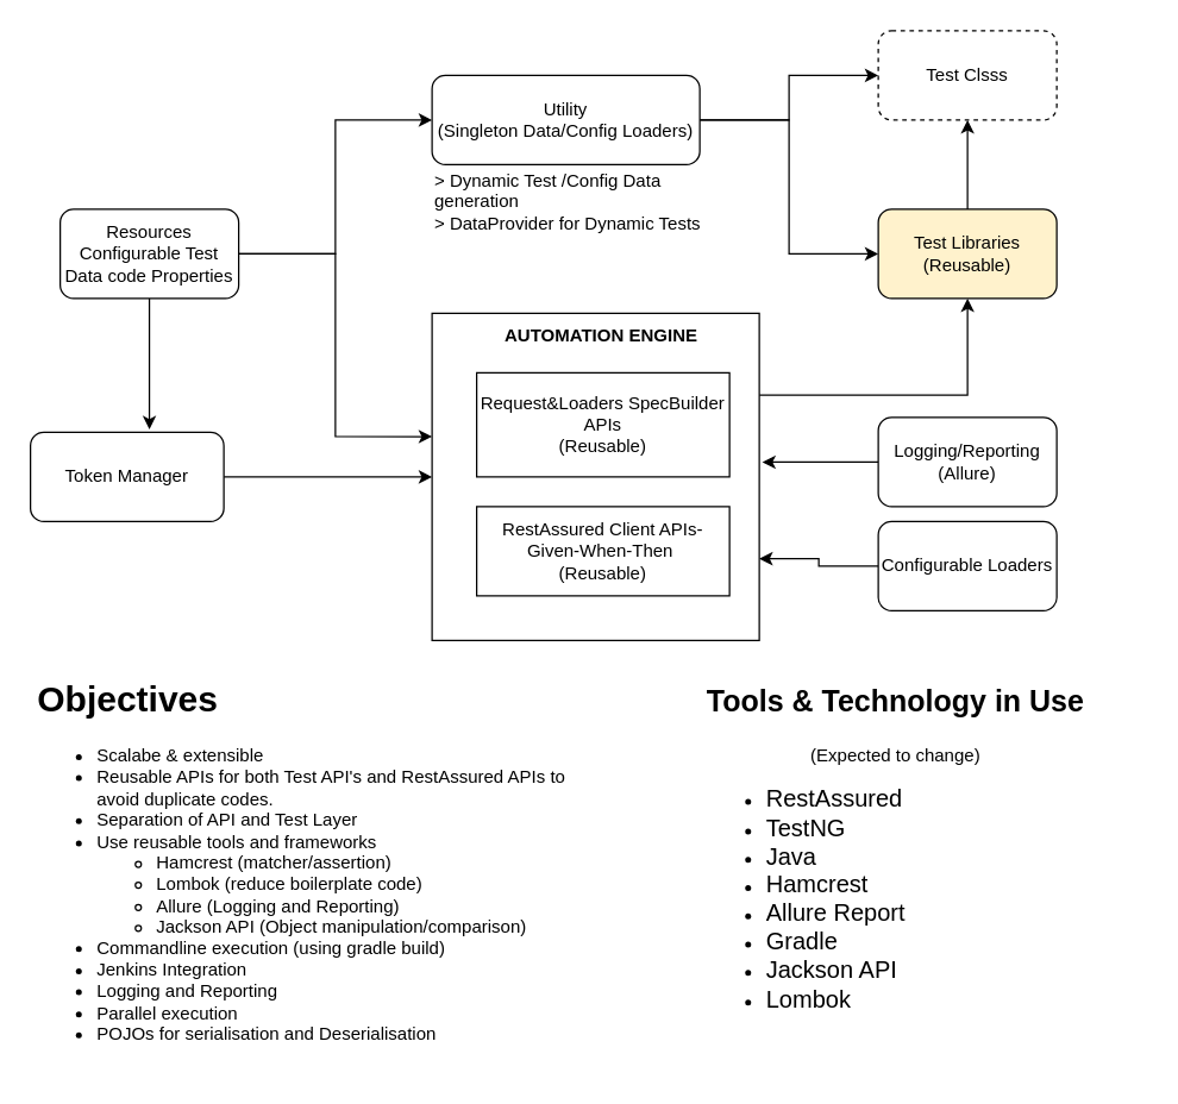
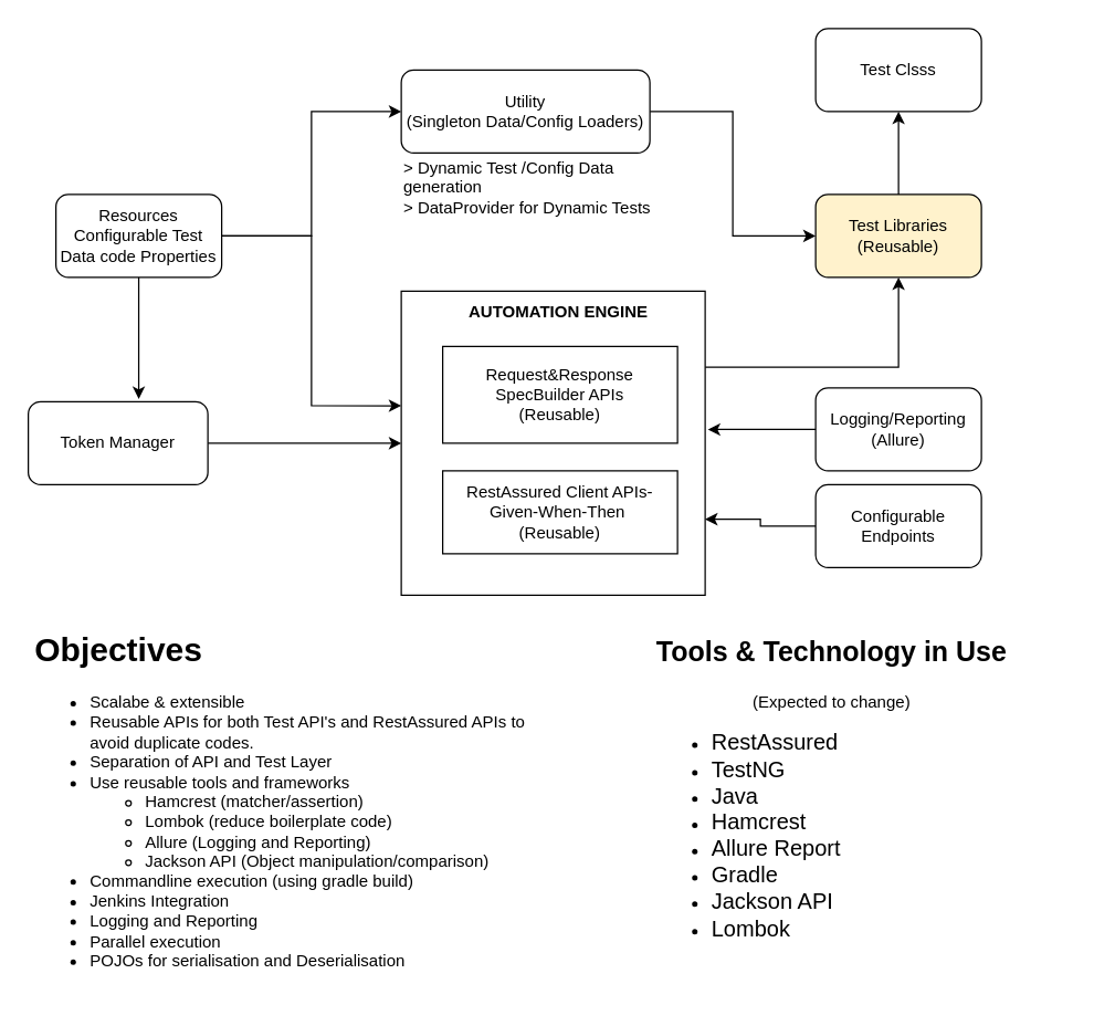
- <mxCell id="12" style="edgeStyle=orthogonalEdgeStyle;rounded=0;orthogonalLoop=1;jettySize=auto;html=1;entryX=0;entryY=0.5;entryDx=0;entryDy=0;endArrow=classic;endFill=1;" edge="1" parent="1" source="13" target="9"><mxGeometry relative="1" as="geometry" /></mxCell>
- <mxCell id="9" value="Test Clsss" style="rounded=1;whiteSpace=wrap;html=1;dashed=1;" vertex="1" parent="1"><mxGeometry x="590" y="20" width="120" height="60" as="geometry" /></mxCell>
+ <mxCell id="9" value="Test Clsss" style="rounded=1;whiteSpace=wrap;html=1;" vertex="1" parent="1"><mxGeometry x="590" y="20" width="120" height="60" as="geometry" /></mxCell>
- <mxCell id="4" value="Request&amp;amp;Loaders SpecBuilder APIs&lt;br&gt;(Reusable)" style="rounded=0;whiteSpace=wrap;html=1;" vertex="1" parent="1"><mxGeometry x="320" y="250" width="170" height="70" as="geometry" /></mxCell>
+ <mxCell id="4" value="Request&amp;amp;Response SpecBuilder APIs&lt;br&gt;(Reusable)" style="rounded=0;whiteSpace=wrap;html=1;" vertex="1" parent="1"><mxGeometry x="320" y="250" width="170" height="70" as="geometry" /></mxCell>
- <mxCell id="25" value="Configurable Loaders" style="rounded=1;whiteSpace=wrap;html=1;fontSize=12;" vertex="1" parent="1"><mxGeometry x="590" y="350" width="120" height="60" as="geometry" /></mxCell>
+ <mxCell id="25" value="Configurable Endpoints" style="rounded=1;whiteSpace=wrap;html=1;fontSize=12;" vertex="1" parent="1"><mxGeometry x="590" y="350" width="120" height="60" as="geometry" /></mxCell>
